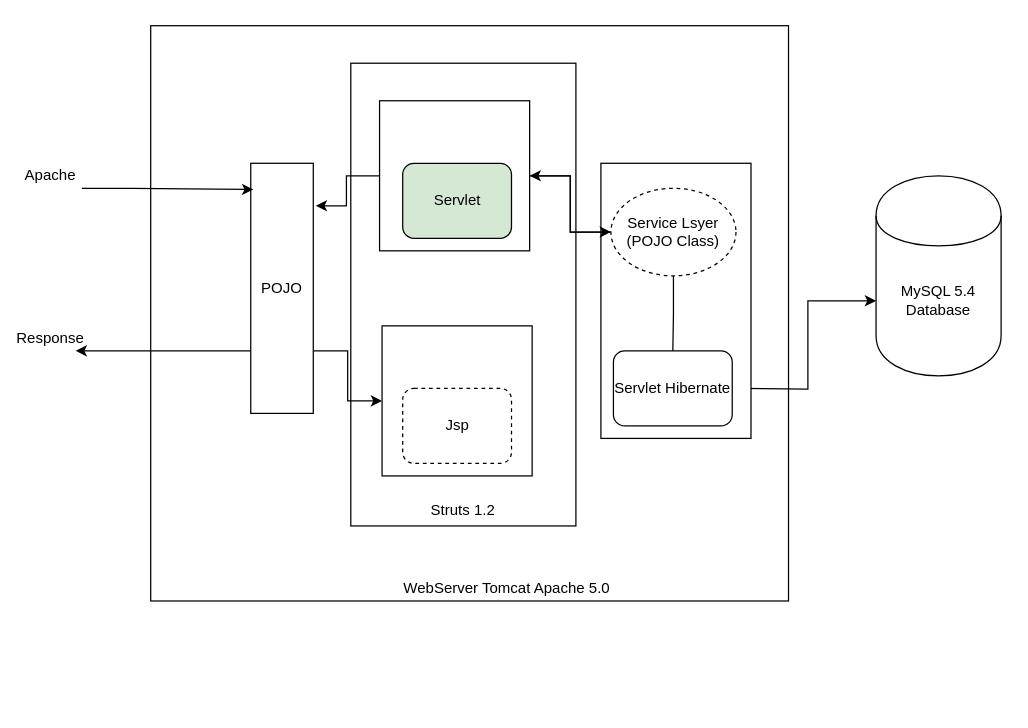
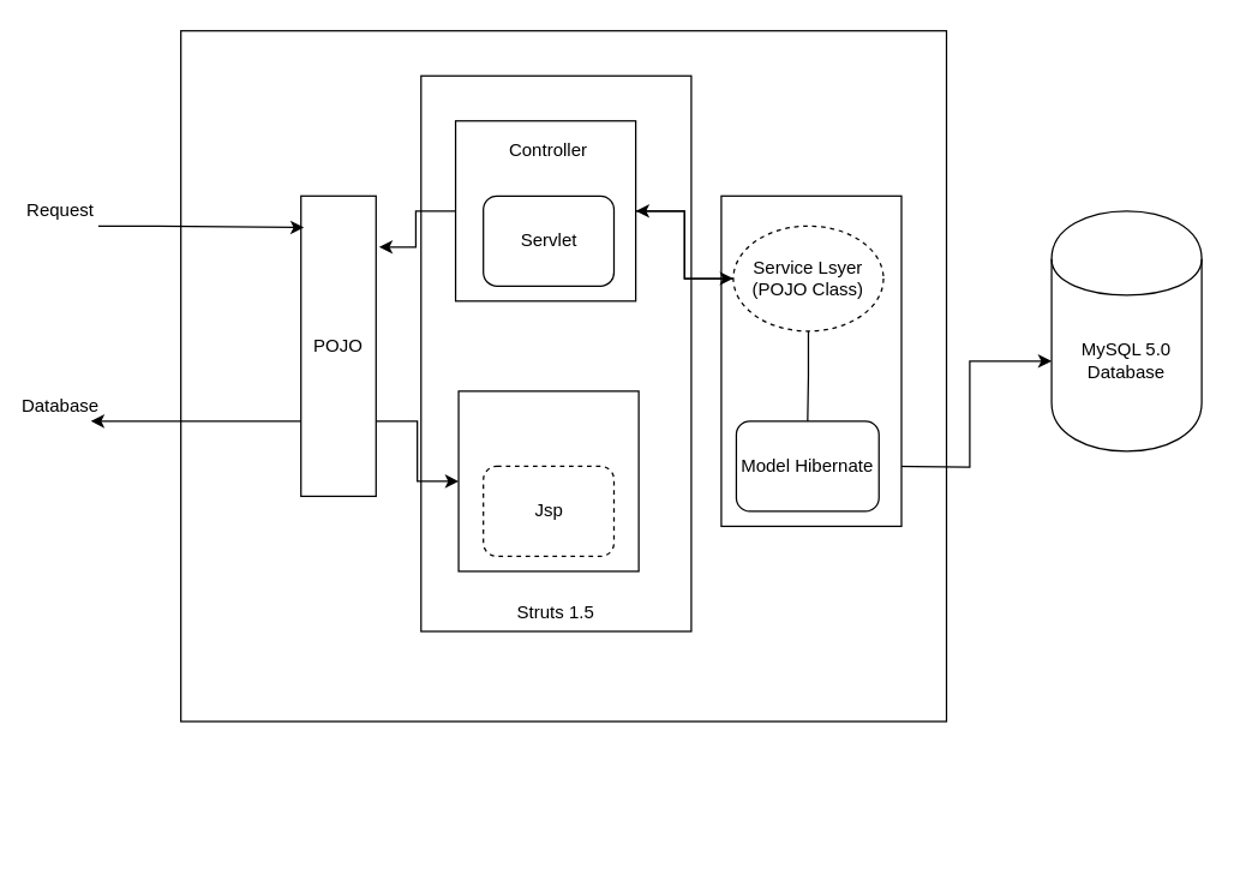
+ <mxCell id="12" value="Controller" style="text;html=1;strokeColor=none;fillColor=none;align=center;verticalAlign=middle;whiteSpace=wrap;rounded=0;" vertex="1" parent="1"><mxGeometry x="310" y="90" width="110" height="20" as="geometry" /></mxCell>
- <mxCell id="8" value="Apache" style="text;html=1;strokeColor=none;fillColor=none;align=center;verticalAlign=middle;whiteSpace=wrap;rounded=0;" vertex="1" parent="1"><mxGeometry x="20" y="130" width="40" height="20" as="geometry" /></mxCell>
+ <mxCell id="8" value="Request" style="text;html=1;strokeColor=none;fillColor=none;align=center;verticalAlign=middle;whiteSpace=wrap;rounded=0;" vertex="1" parent="1"><mxGeometry x="20" y="130" width="40" height="20" as="geometry" /></mxCell>
- <mxCell id="13" value="Servlet" style="rounded=1;whiteSpace=wrap;html=1;fillColor=#d5e8d4;" vertex="1" parent="1"><mxGeometry x="321.5" y="130" width="87" height="60" as="geometry" /></mxCell>
+ <mxCell id="13" value="Servlet" style="rounded=1;whiteSpace=wrap;html=1;" vertex="1" parent="1"><mxGeometry x="321.5" y="130" width="87" height="60" as="geometry" /></mxCell>
- <mxCell id="3" value="&lt;br&gt;&lt;br&gt;&lt;br&gt;&lt;br&gt;&lt;br&gt;&lt;br&gt;&lt;br&gt;&lt;br&gt;&lt;br&gt;&lt;br&gt;&lt;br&gt;&lt;br&gt;&lt;br&gt;&lt;br&gt;&lt;br&gt;&lt;br&gt;&lt;br&gt;&lt;br&gt;&lt;br&gt;&lt;br&gt;&lt;br&gt;&lt;br&gt;&lt;br&gt;&lt;br&gt;Struts 1.2&lt;br&gt;" style="rounded=0;whiteSpace=wrap;html=1;" vertex="1" parent="1"><mxGeometry x="280" y="50" width="180" height="370" as="geometry" /></mxCell>
+ <mxCell id="3" value="&lt;br&gt;&lt;br&gt;&lt;br&gt;&lt;br&gt;&lt;br&gt;&lt;br&gt;&lt;br&gt;&lt;br&gt;&lt;br&gt;&lt;br&gt;&lt;br&gt;&lt;br&gt;&lt;br&gt;&lt;br&gt;&lt;br&gt;&lt;br&gt;&lt;br&gt;&lt;br&gt;&lt;br&gt;&lt;br&gt;&lt;br&gt;&lt;br&gt;&lt;br&gt;&lt;br&gt;Struts 1.5&lt;br&gt;" style="rounded=0;whiteSpace=wrap;html=1;" vertex="1" parent="1"><mxGeometry x="280" y="50" width="180" height="370" as="geometry" /></mxCell>
- <mxCell id="20" value="MySQL 5.4 Database" style="shape=cylinder;whiteSpace=wrap;html=1;boundedLbl=1;backgroundOutline=1;" vertex="1" parent="1"><mxGeometry x="700" y="140" width="100" height="160" as="geometry" /></mxCell>
+ <mxCell id="20" value="MySQL 5.0 Database" style="shape=cylinder;whiteSpace=wrap;html=1;boundedLbl=1;backgroundOutline=1;" vertex="1" parent="1"><mxGeometry x="700" y="140" width="100" height="160" as="geometry" /></mxCell>
- <mxCell id="9" value="Response" style="text;html=1;strokeColor=none;fillColor=none;align=center;verticalAlign=middle;whiteSpace=wrap;rounded=0;" vertex="1" parent="1"><mxGeometry x="20" y="260" width="40" height="20" as="geometry" /></mxCell>
+ <mxCell id="9" value="Database" style="text;html=1;strokeColor=none;fillColor=none;align=center;verticalAlign=middle;whiteSpace=wrap;rounded=0;" vertex="1" parent="1"><mxGeometry x="20" y="260" width="40" height="20" as="geometry" /></mxCell>
- <mxCell id="21" value="&lt;span&gt;Servlet Hibernate&lt;/span&gt;" style="rounded=1;whiteSpace=wrap;html=1;" vertex="1" parent="1"><mxGeometry x="490" y="280" width="95" height="60" as="geometry" /></mxCell>
+ <mxCell id="21" value="&lt;span&gt;Model Hibernate&lt;/span&gt;" style="rounded=1;whiteSpace=wrap;html=1;" vertex="1" parent="1"><mxGeometry x="490" y="280" width="95" height="60" as="geometry" /></mxCell>
- <mxCell id="17" value="WebServer Tomcat Apache 5.0" style="text;html=1;strokeColor=none;fillColor=none;align=center;verticalAlign=middle;whiteSpace=wrap;rounded=0;" vertex="1" parent="1"><mxGeometry x="280" y="460" width="250" height="20" as="geometry" /></mxCell>
